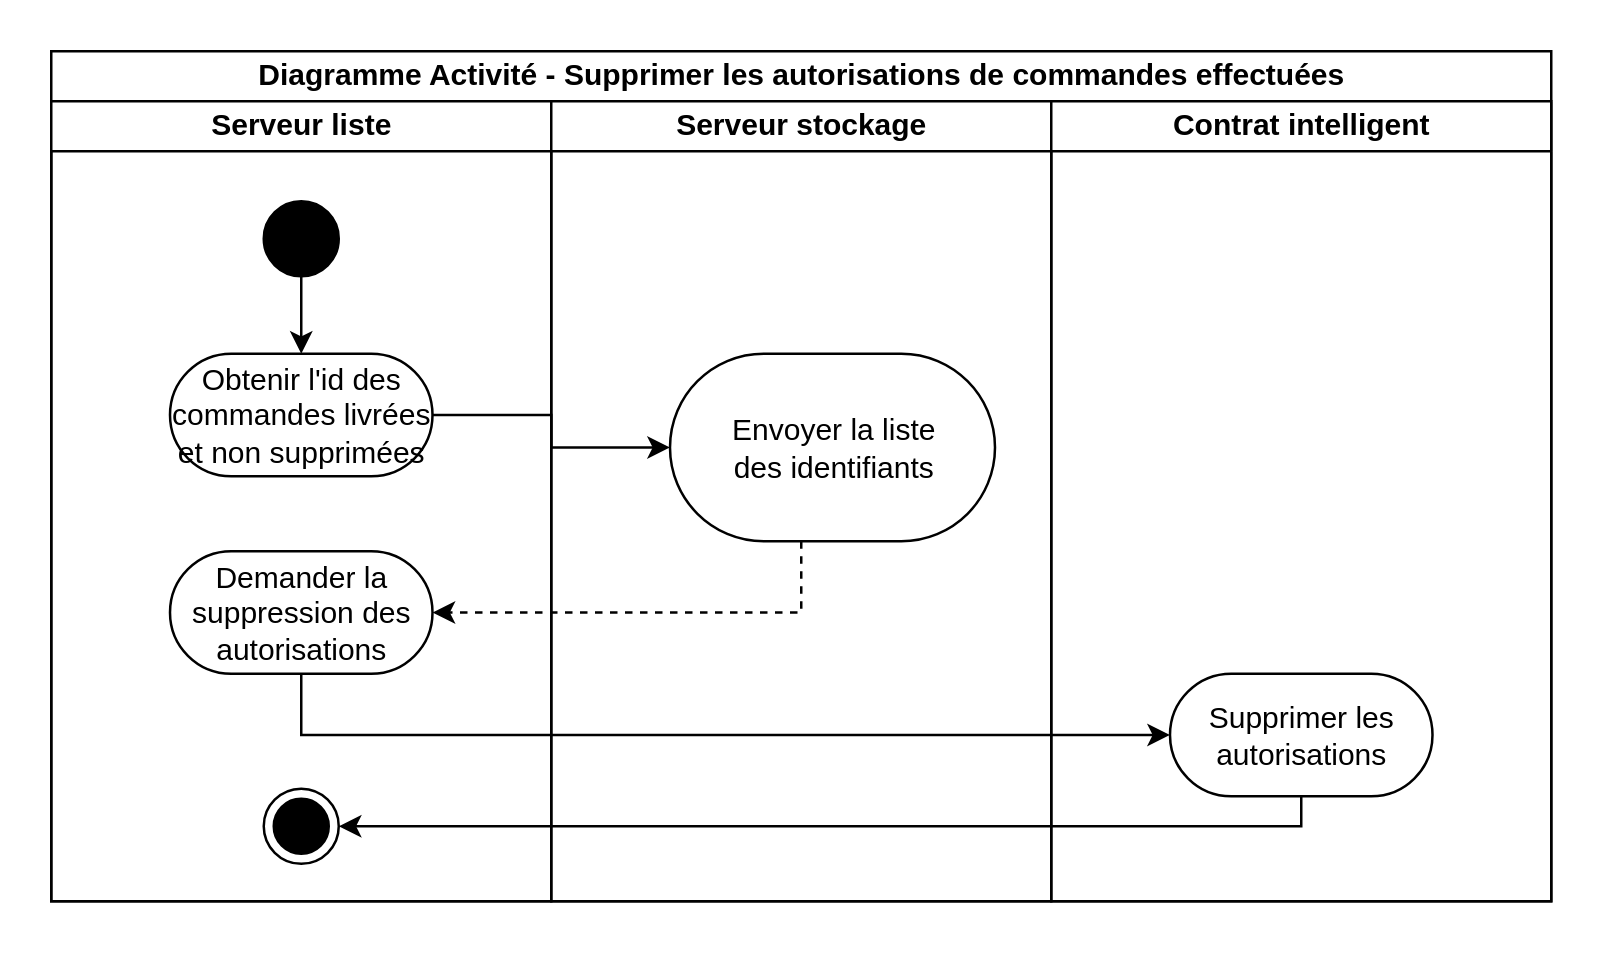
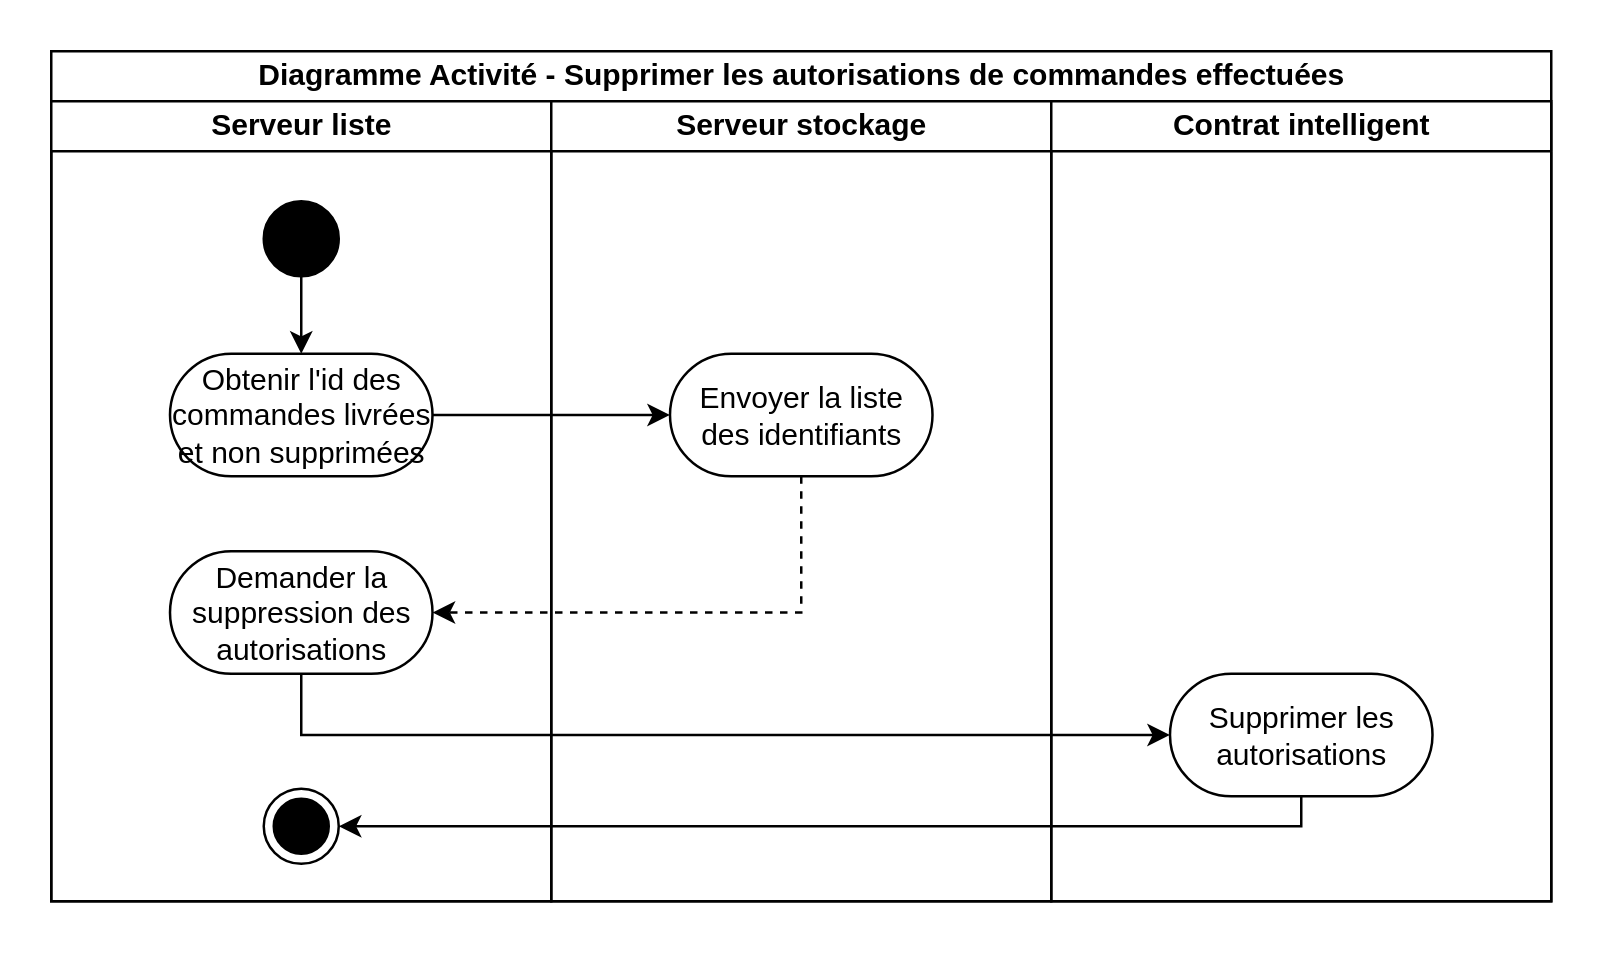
- <mxCell id="10" value="Envoyer la liste&lt;br&gt;des identifiants" style="html=1;dashed=0;whitespace=wrap;shape=mxgraph.dfd.start" vertex="1" parent="9"><mxGeometry x="47.5" y="101" width="130" height="75" as="geometry" /></mxCell>
+ <mxCell id="10" value="Envoyer la liste&lt;br&gt;des identifiants" style="html=1;dashed=0;whitespace=wrap;shape=mxgraph.dfd.start" vertex="1" parent="9"><mxGeometry x="47.5" y="101" width="105" height="49" as="geometry" /></mxCell>
